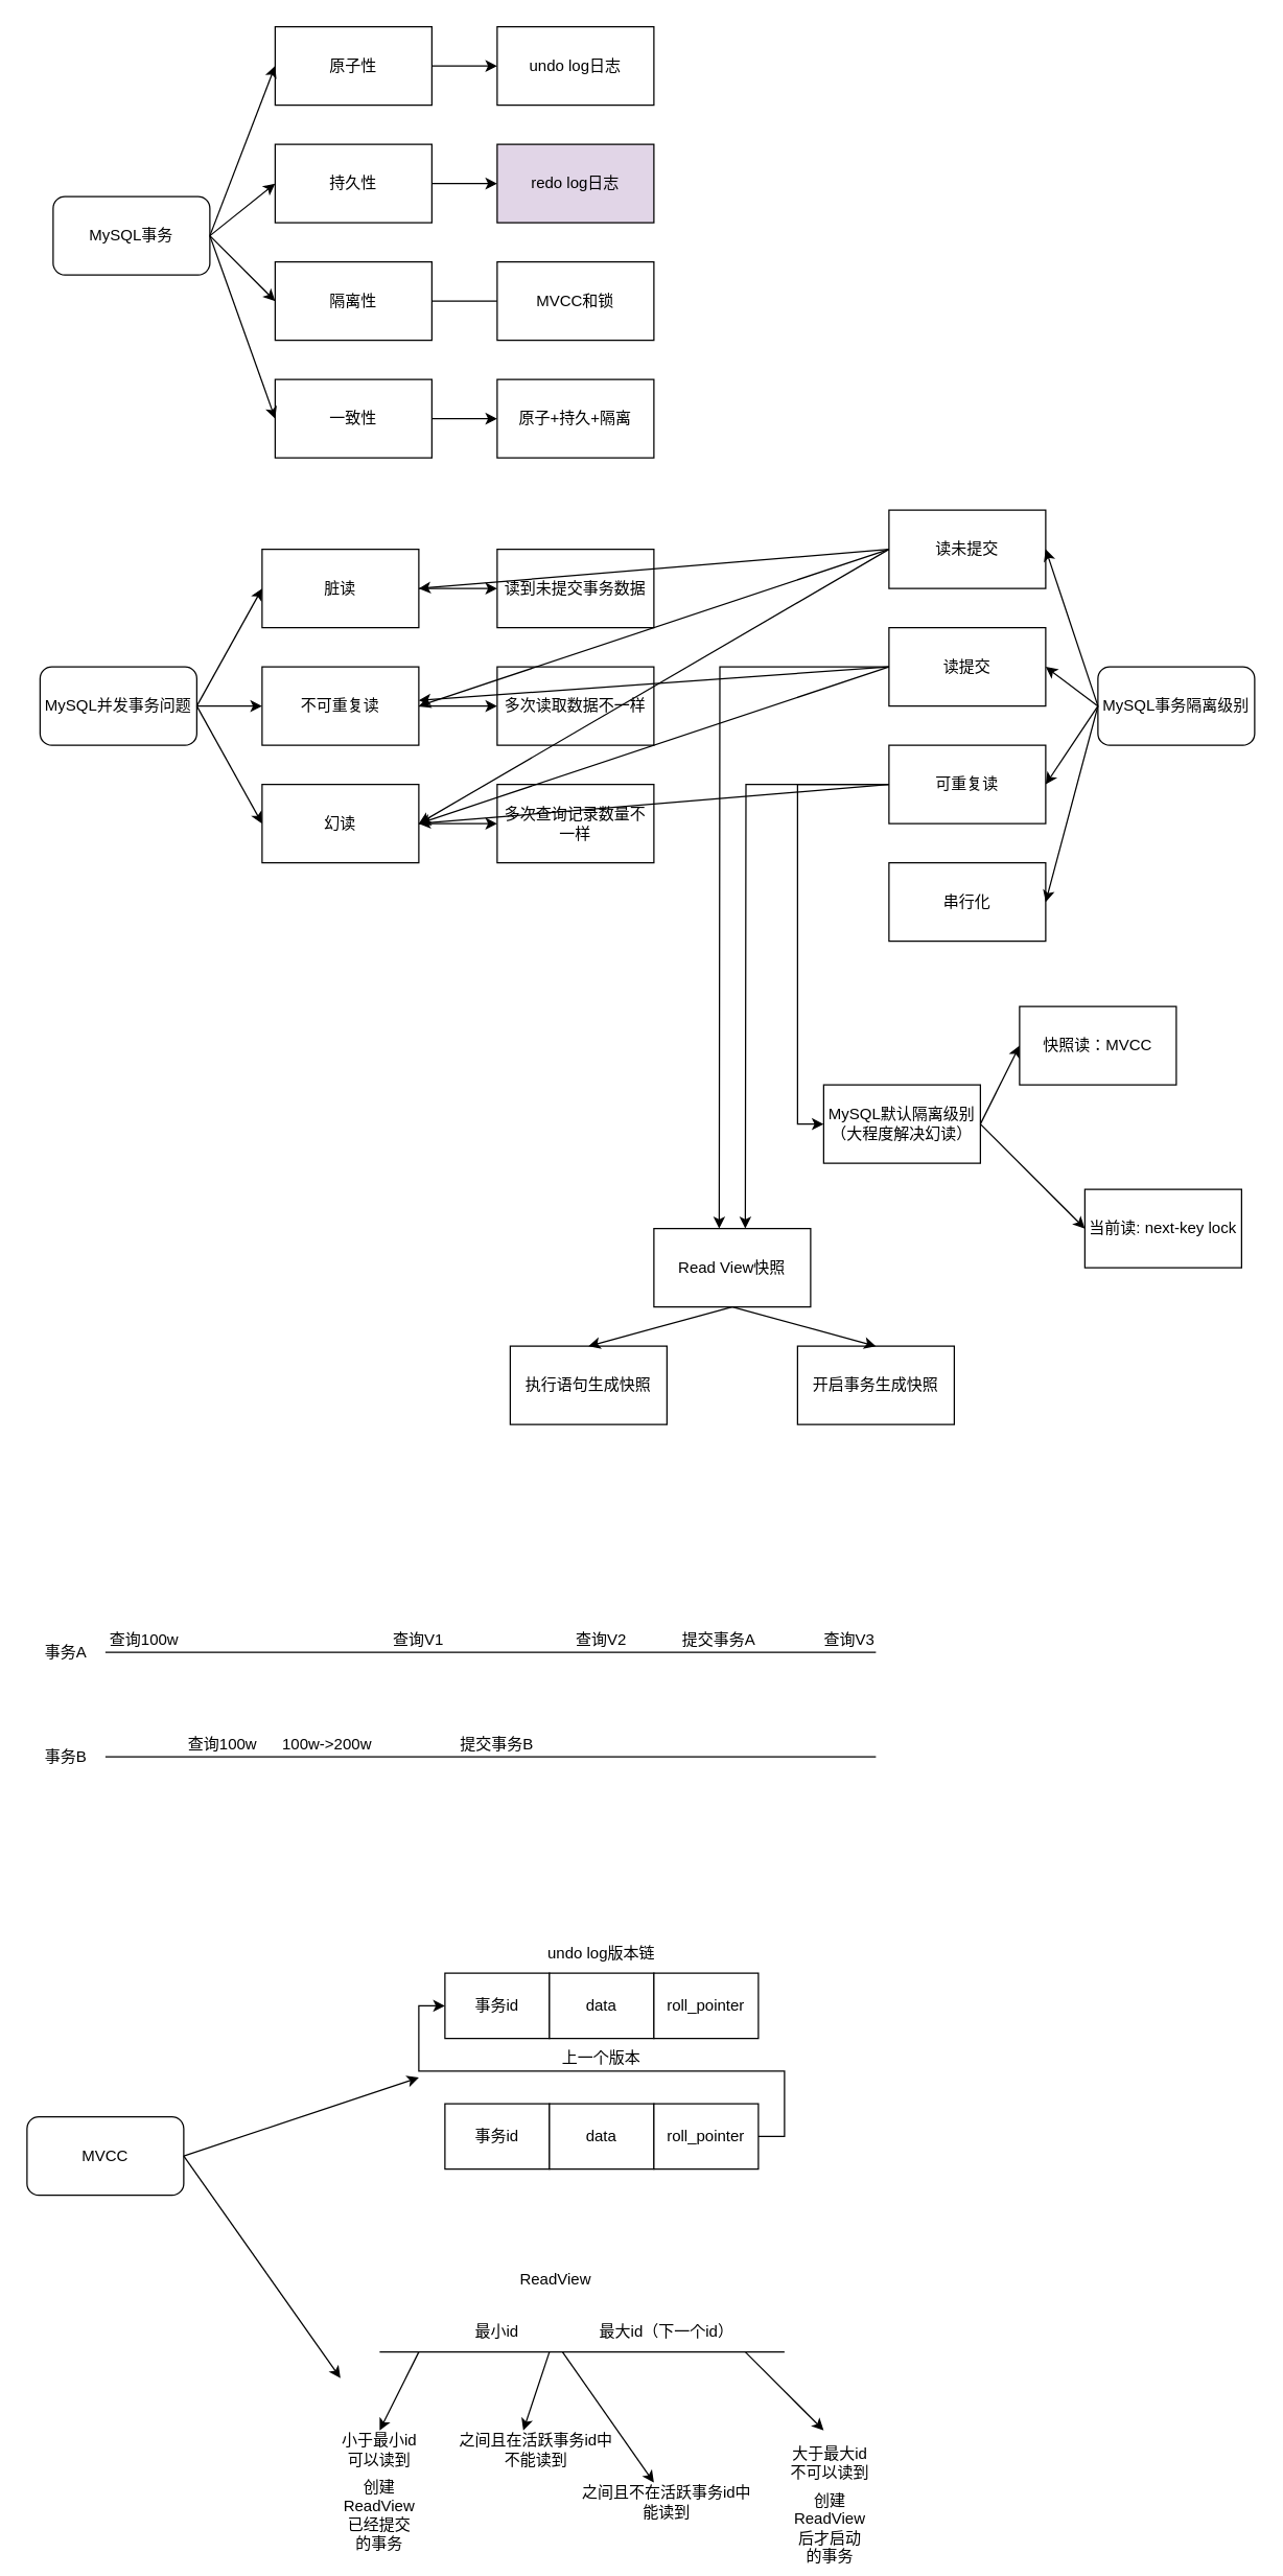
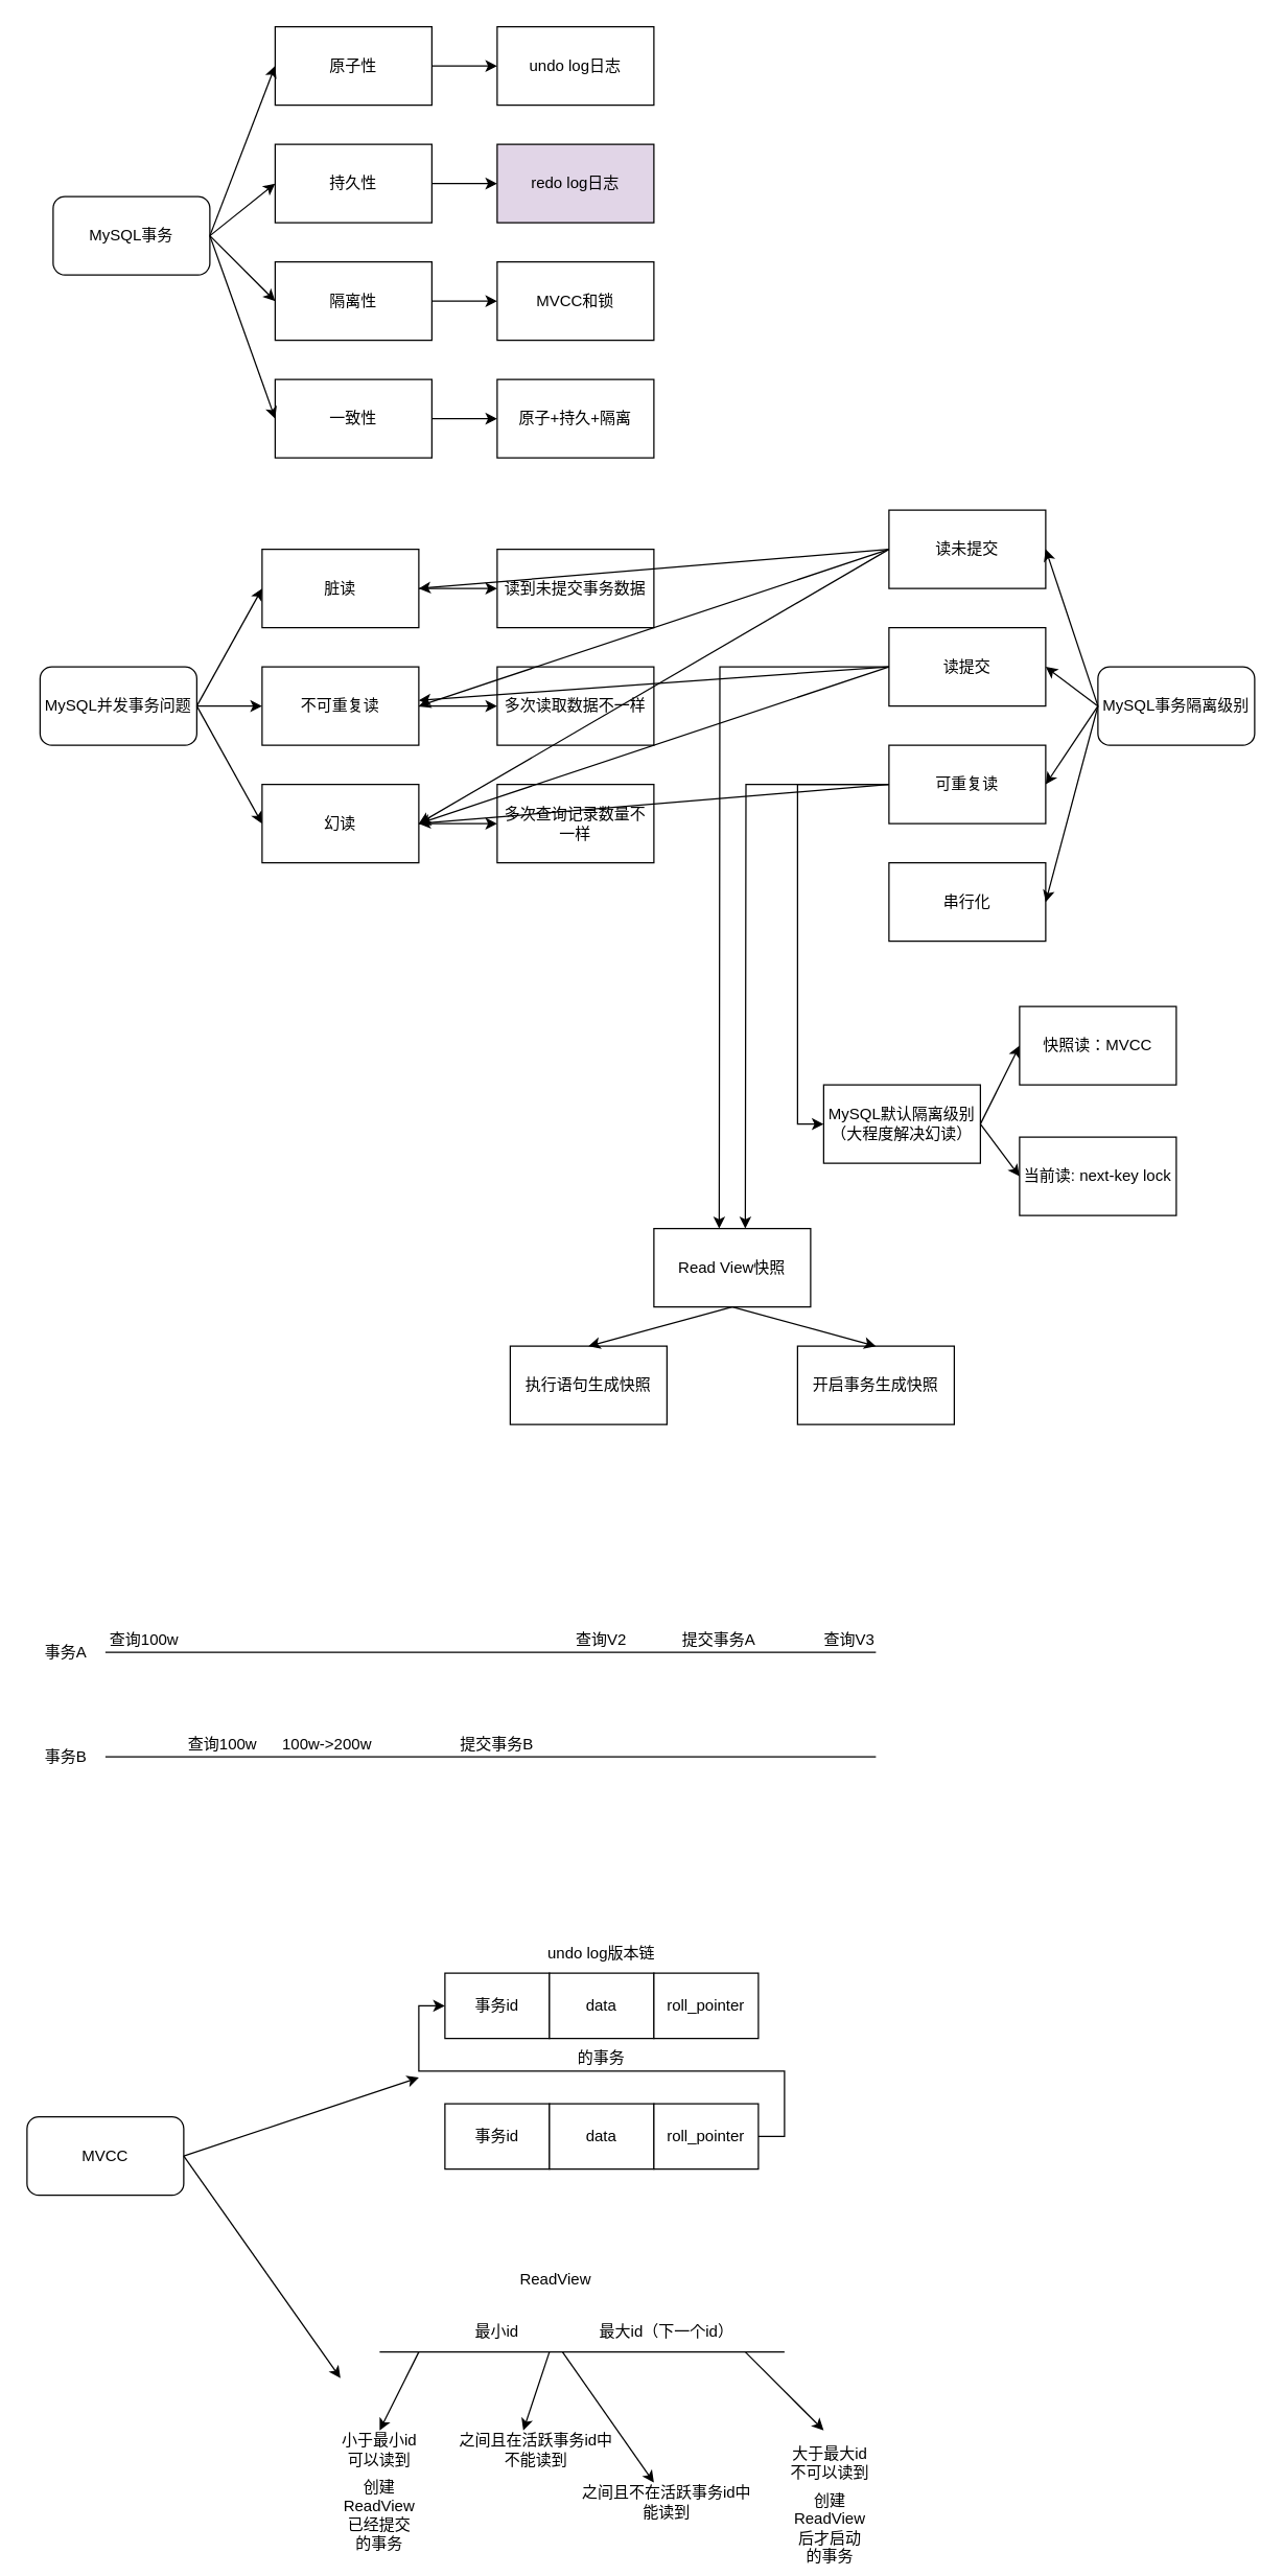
- <mxCell id="5" style="edgeStyle=orthogonalEdgeStyle;rounded=0;orthogonalLoop=1;jettySize=auto;html=1;exitX=1;exitY=0.5;exitDx=0;exitDy=0;entryX=0;entryY=0.5;entryDx=0;entryDy=0;endArrow=none;" edge="1" parent="1" source="6" target="17"><mxGeometry relative="1" as="geometry" /></mxCell>
+ <mxCell id="5" style="edgeStyle=orthogonalEdgeStyle;rounded=0;orthogonalLoop=1;jettySize=auto;html=1;exitX=1;exitY=0.5;exitDx=0;exitDy=0;entryX=0;entryY=0.5;entryDx=0;entryDy=0;" edge="1" parent="1" source="6" target="17"><mxGeometry relative="1" as="geometry" /></mxCell>
- <mxCell id="49" value="当前读: next-key lock" style="rounded=0;whiteSpace=wrap;html=1;" vertex="1" parent="1"><mxGeometry x="830" y="910" width="120" height="60" as="geometry" /></mxCell>
+ <mxCell id="49" value="当前读: next-key lock" style="rounded=0;whiteSpace=wrap;html=1;" vertex="1" parent="1"><mxGeometry x="780" y="870" width="120" height="60" as="geometry" /></mxCell>
- <mxCell id="67" value="查询V1" style="text;html=1;align=center;verticalAlign=middle;whiteSpace=wrap;rounded=0;" vertex="1" parent="1"><mxGeometry x="290" y="1240" width="60" height="30" as="geometry" /></mxCell>
- <mxCell id="81" value="上一个版本" style="text;html=1;align=center;verticalAlign=middle;whiteSpace=wrap;rounded=0;" vertex="1" parent="1"><mxGeometry x="425" y="1560" width="70" height="30" as="geometry" /></mxCell>
+ <mxCell id="81" value="的事务" style="text;html=1;align=center;verticalAlign=middle;whiteSpace=wrap;rounded=0;" vertex="1" parent="1"><mxGeometry x="425" y="1560" width="70" height="30" as="geometry" /></mxCell>
